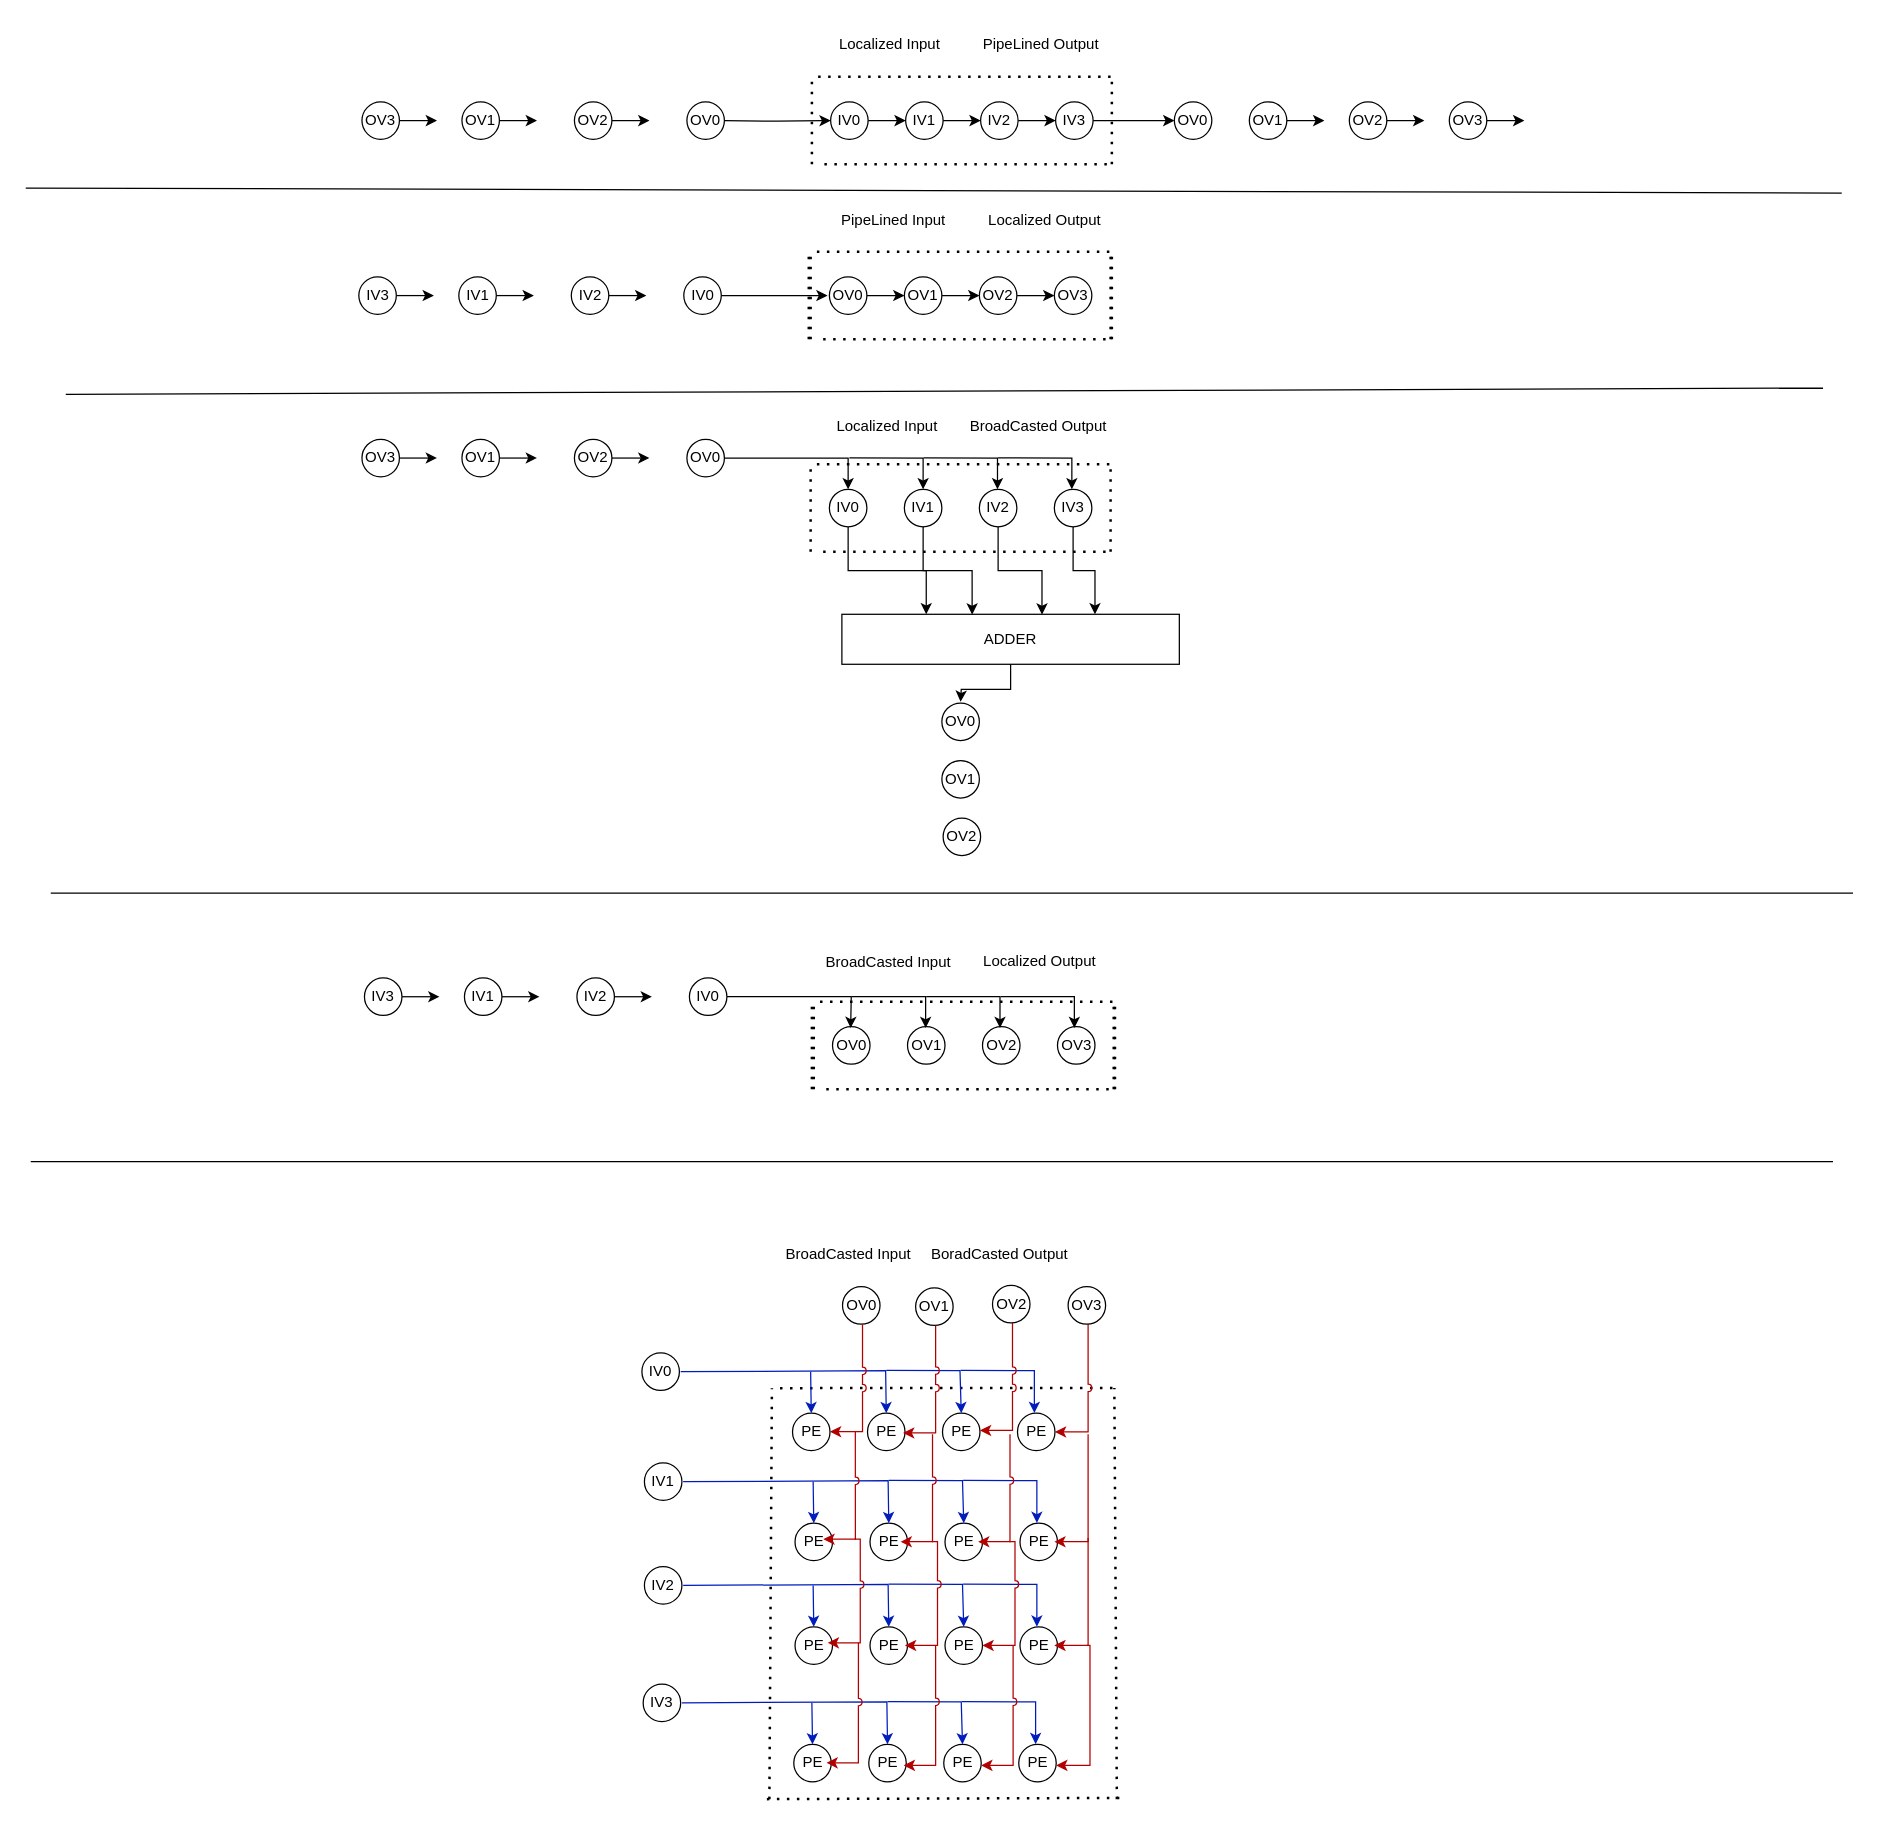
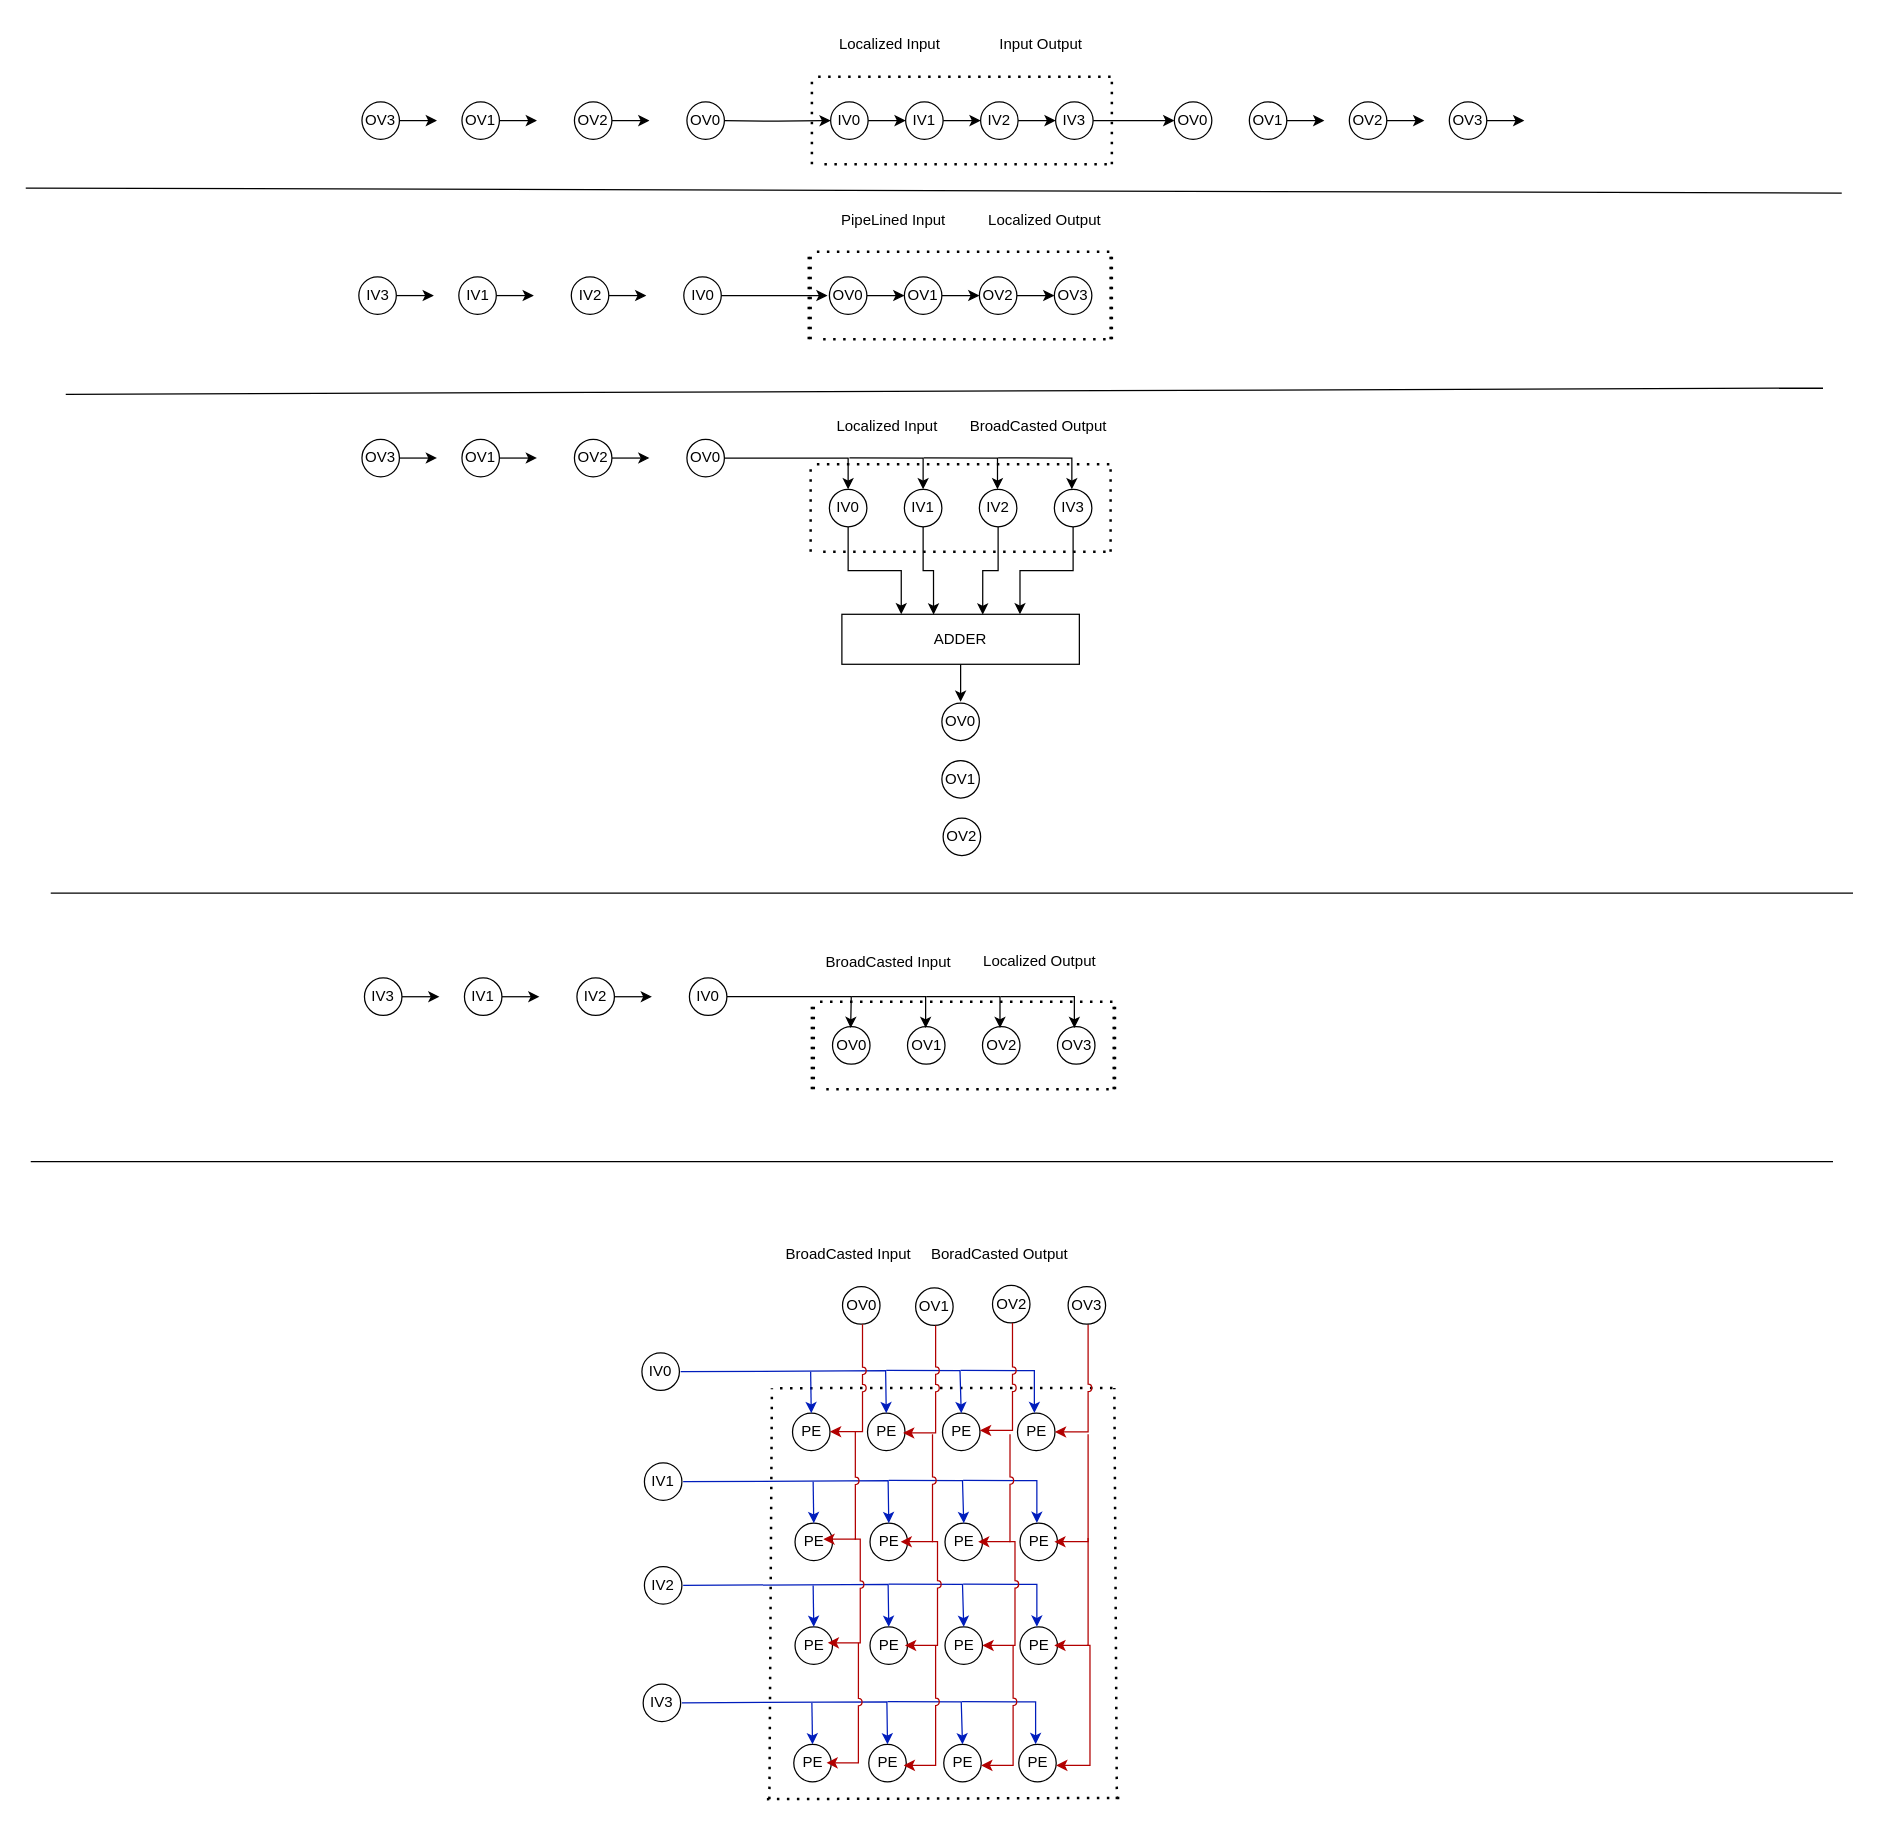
- <mxCell id="50" value="PipeLined Output" style="text;html=1;align=center;verticalAlign=middle;resizable=0;points=[];autosize=1;strokeColor=none;fillColor=none;" vertex="1" parent="1"><mxGeometry x="772" y="20" width="120" height="30" as="geometry" /></mxCell>
+ <mxCell id="50" value="Input Output" style="text;html=1;align=center;verticalAlign=middle;resizable=0;points=[];autosize=1;strokeColor=none;fillColor=none;" vertex="1" parent="1"><mxGeometry x="772" y="20" width="120" height="30" as="geometry" /></mxCell>
- <mxCell id="67" value="ADDER" style="rounded=0;whiteSpace=wrap;html=1;" vertex="1" parent="1"><mxGeometry x="673" y="491" width="270" height="40" as="geometry" /></mxCell>
+ <mxCell id="67" value="ADDER" style="rounded=0;whiteSpace=wrap;html=1;" vertex="1" parent="1"><mxGeometry x="673" y="491" width="190" height="40" as="geometry" /></mxCell>
